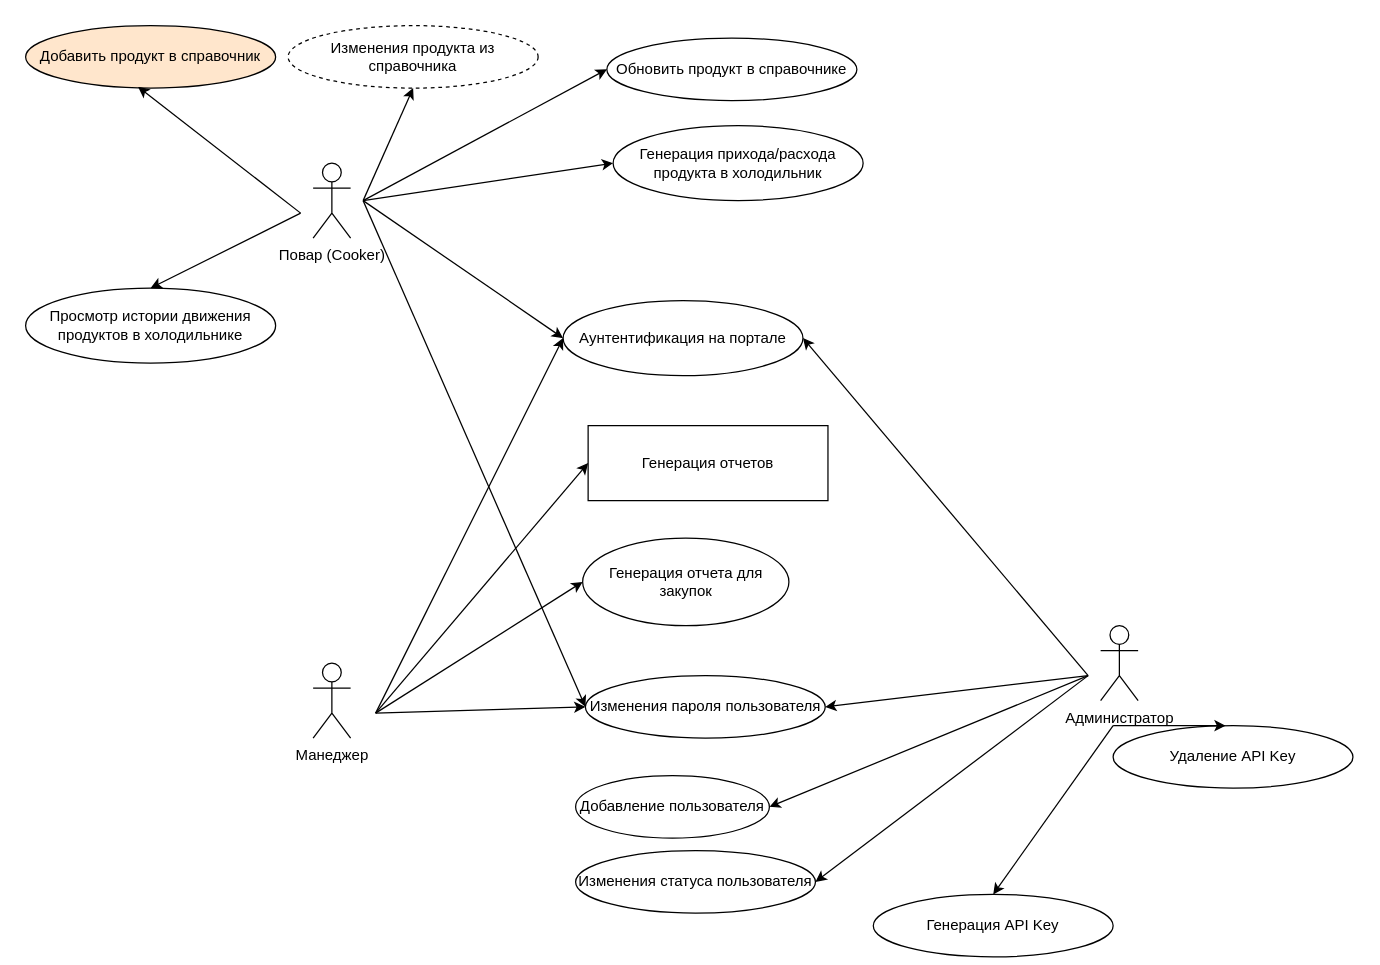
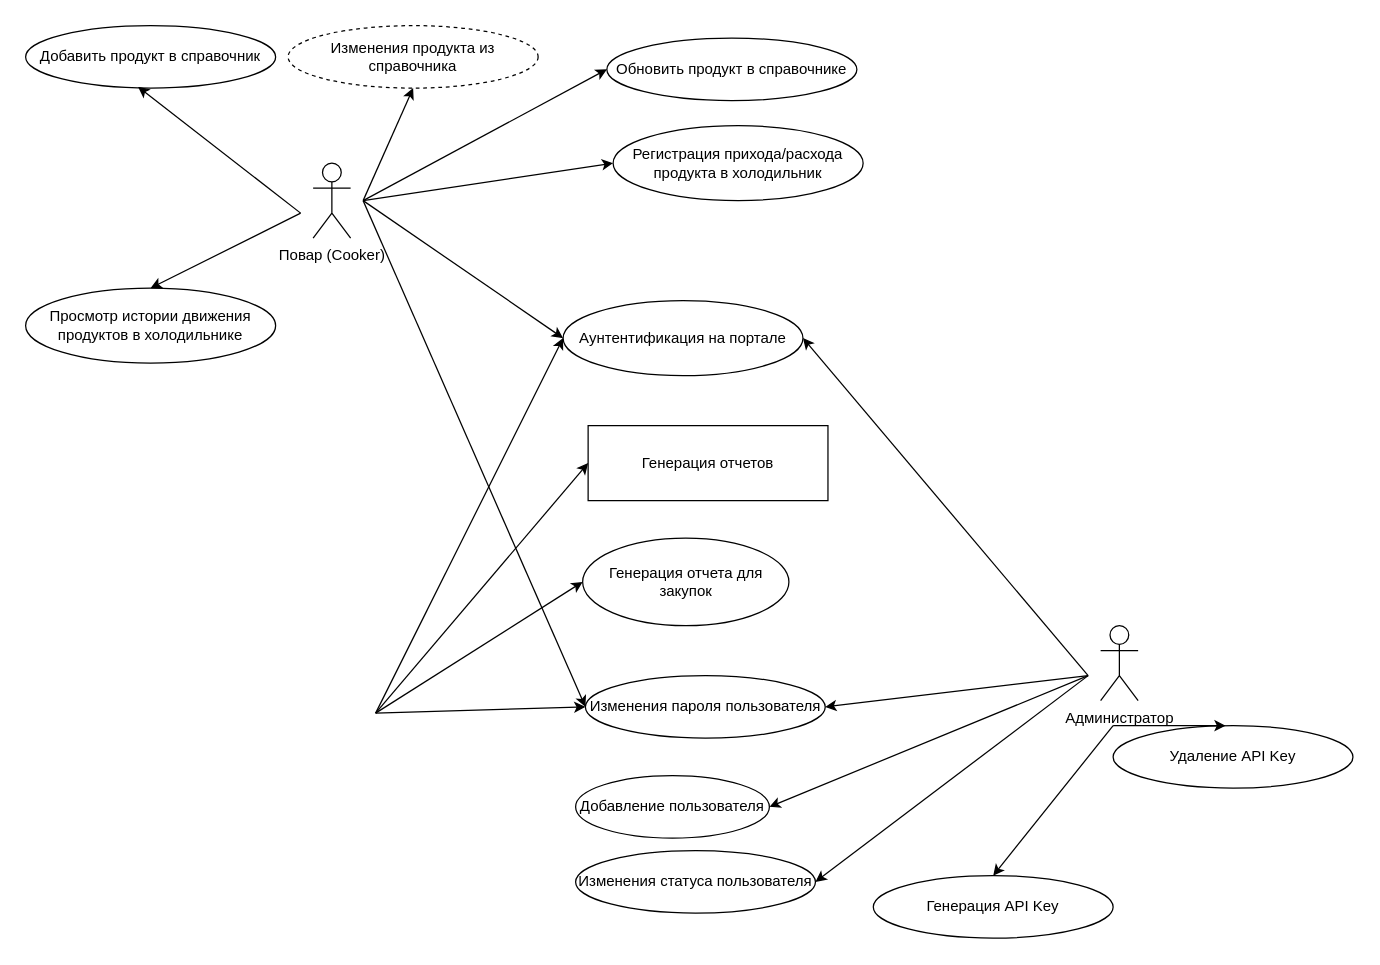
- <mxCell id="4" value="Добавить продукт в справочник" style="ellipse;whiteSpace=wrap;html=1;fillColor=#ffe6cc;" parent="1" vertex="1"><mxGeometry x="20" y="20" width="200" height="50" as="geometry" /></mxCell>
+ <mxCell id="4" value="Добавить продукт в справочник" style="ellipse;whiteSpace=wrap;html=1;" parent="1" vertex="1"><mxGeometry x="20" y="20" width="200" height="50" as="geometry" /></mxCell>
- <mxCell id="8" value="Генерация прихода/расхода продукта в холодильник" style="ellipse;whiteSpace=wrap;html=1;" parent="1" vertex="1"><mxGeometry x="490" y="100" width="200" height="60" as="geometry" /></mxCell>
+ <mxCell id="8" value="Регистрация прихода/расхода продукта в холодильник" style="ellipse;whiteSpace=wrap;html=1;" parent="1" vertex="1"><mxGeometry x="490" y="100" width="200" height="60" as="geometry" /></mxCell>
- <mxCell id="2" value="Манеджер" style="shape=umlActor;verticalLabelPosition=bottom;verticalAlign=top;html=1;outlineConnect=0;" parent="1" vertex="1"><mxGeometry x="250" y="530" width="30" height="60" as="geometry" /></mxCell>
- <mxCell id="29" value="Генерация API Key" style="ellipse;whiteSpace=wrap;html=1;" vertex="1" parent="1"><mxGeometry x="698.13" y="715" width="191.87" height="50" as="geometry" /></mxCell>
+ <mxCell id="29" value="Генерация API Key" style="ellipse;whiteSpace=wrap;html=1;" vertex="1" parent="1"><mxGeometry x="698.13" y="700" width="191.87" height="50" as="geometry" /></mxCell>
